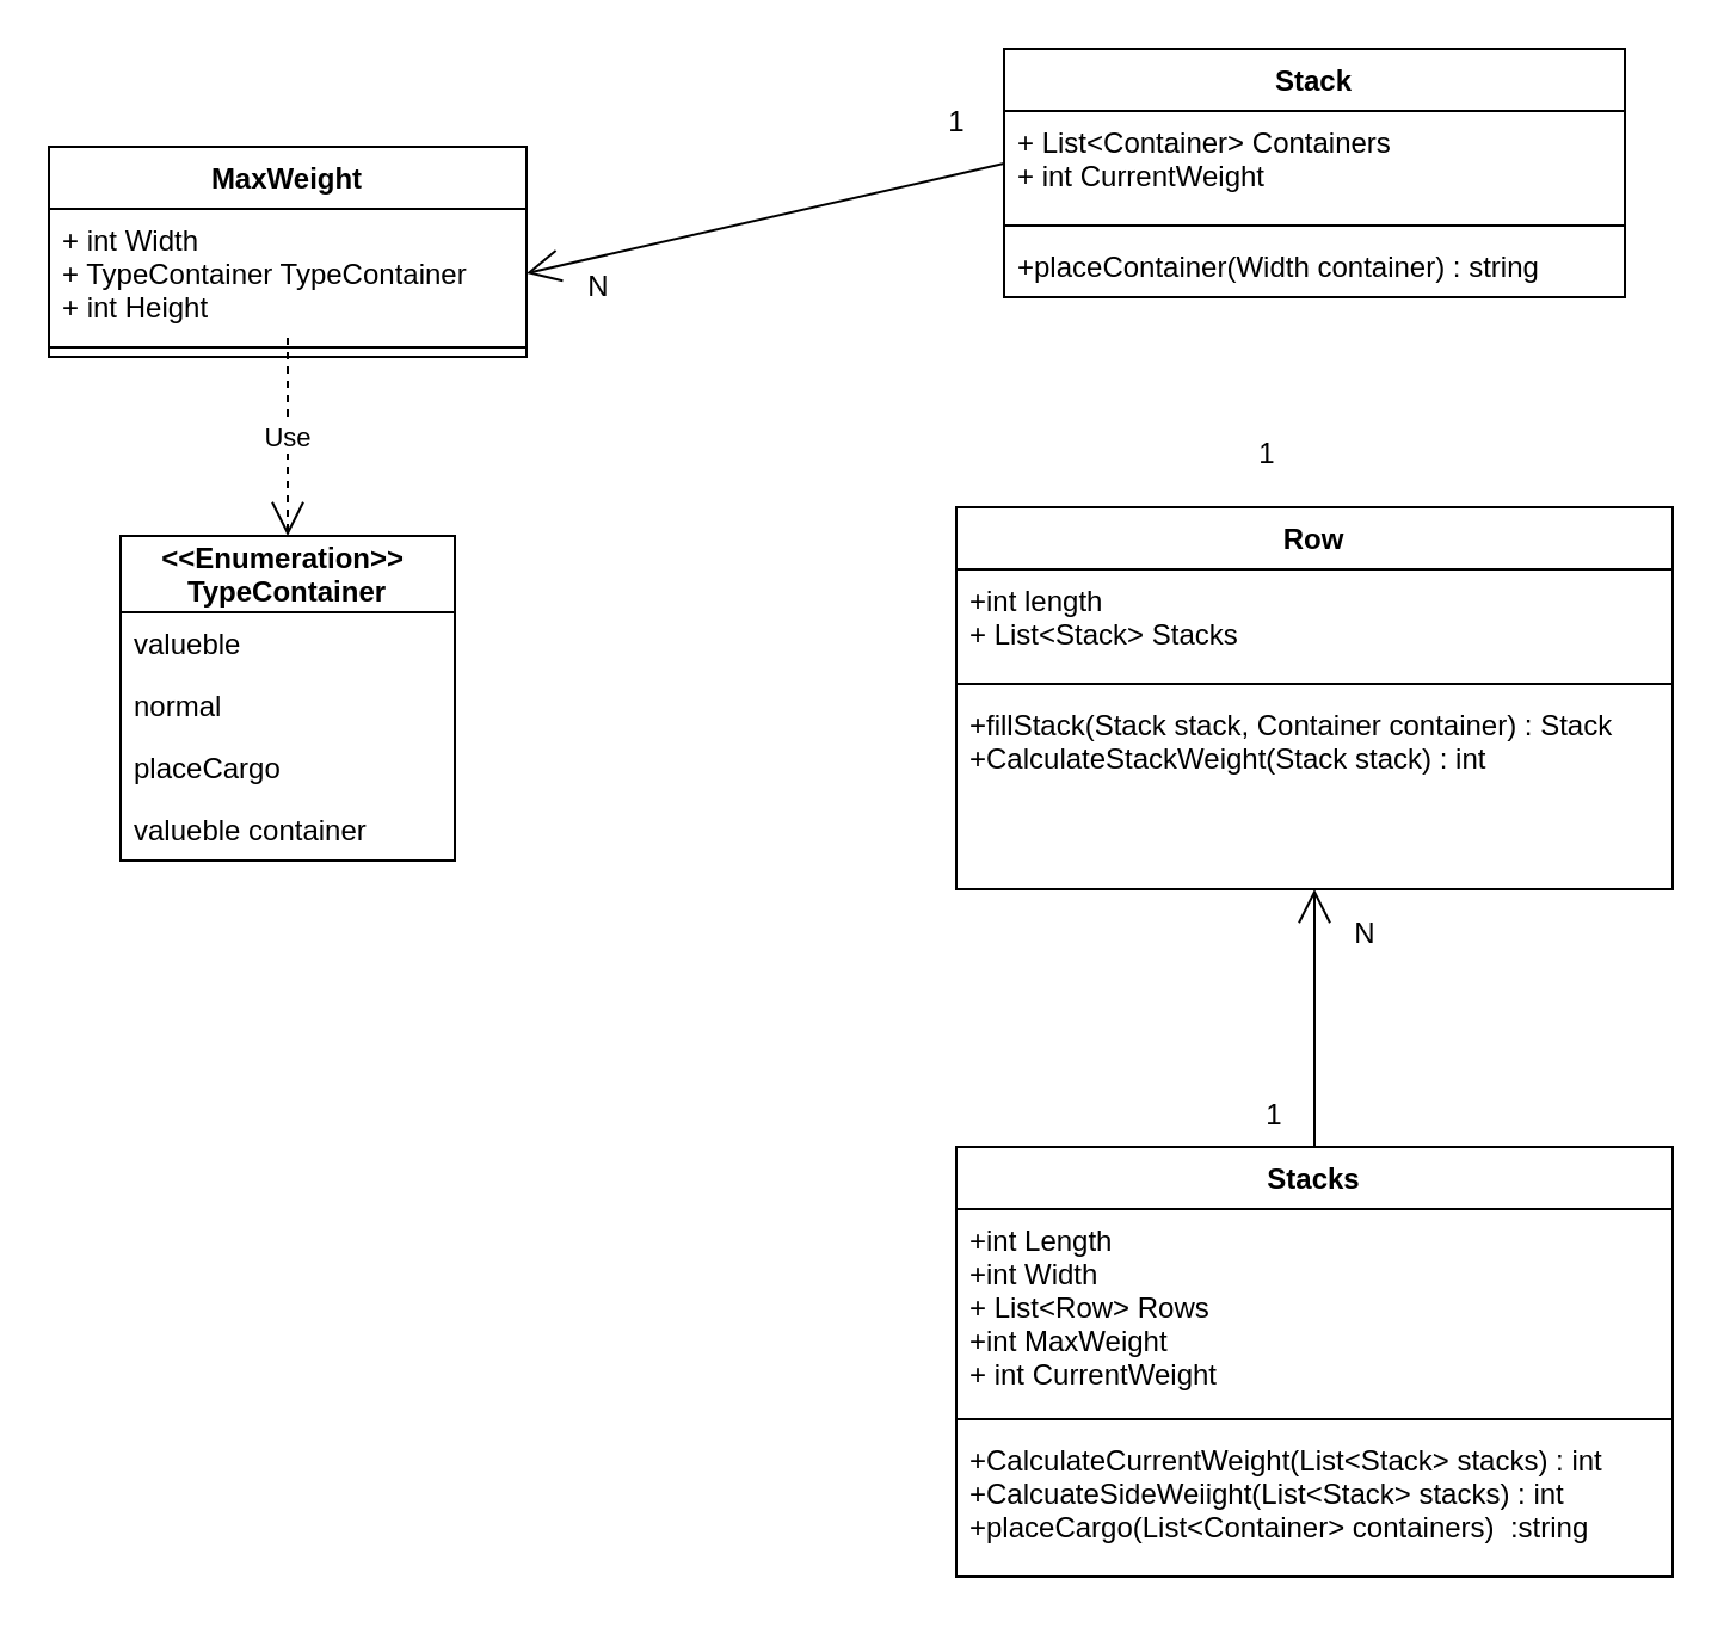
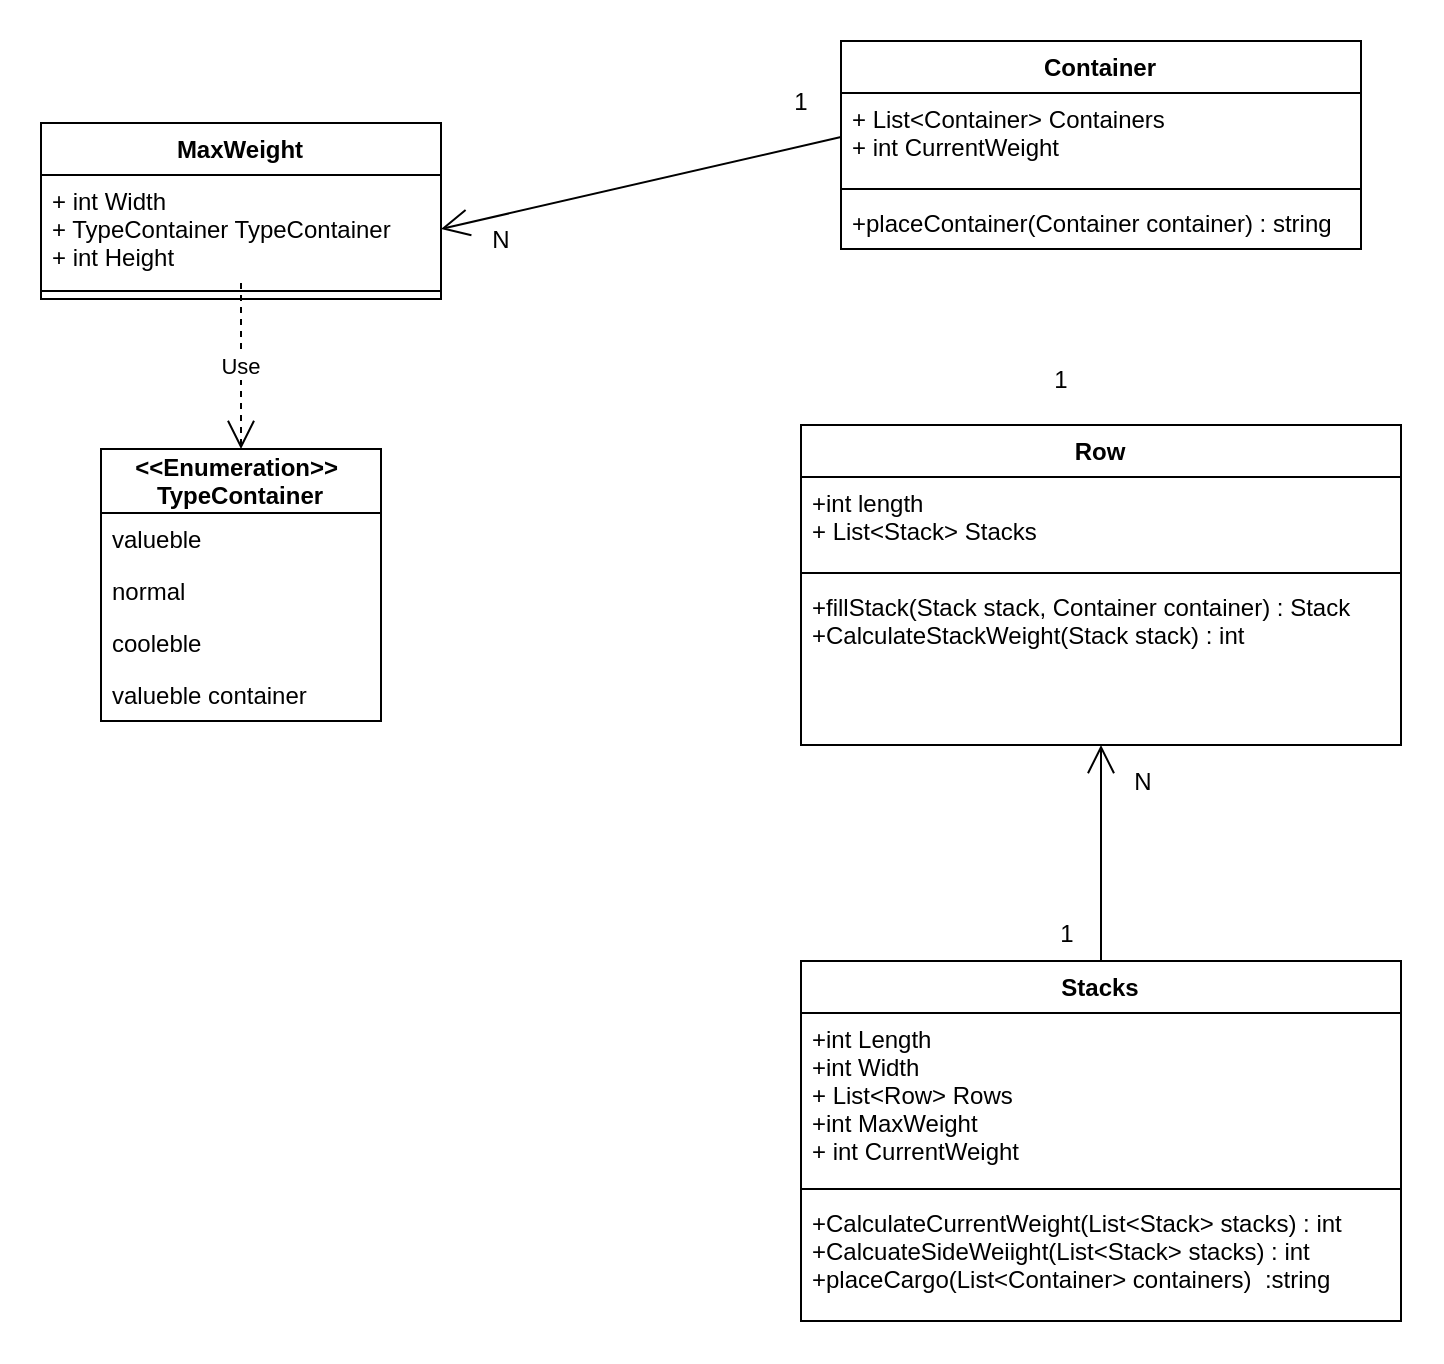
- <mxCell id="18" value="Stack" style="swimlane;fontStyle=1;align=center;verticalAlign=top;childLayout=stackLayout;horizontal=1;startSize=26;horizontalStack=0;resizeParent=1;resizeParentMax=0;resizeLast=0;collapsible=1;marginBottom=0;" parent="1" vertex="1"><mxGeometry x="420" y="20" width="260" height="104" as="geometry" /></mxCell>
+ <mxCell id="18" value="Container" style="swimlane;fontStyle=1;align=center;verticalAlign=top;childLayout=stackLayout;horizontal=1;startSize=26;horizontalStack=0;resizeParent=1;resizeParentMax=0;resizeLast=0;collapsible=1;marginBottom=0;" parent="1" vertex="1"><mxGeometry x="420" y="20" width="260" height="104" as="geometry" /></mxCell>
- <mxCell id="21" value="+placeContainer(Width container) : string" style="text;strokeColor=none;fillColor=none;align=left;verticalAlign=top;spacingLeft=4;spacingRight=4;overflow=hidden;rotatable=0;points=[[0,0.5],[1,0.5]];portConstraint=eastwest;" parent="18" vertex="1"><mxGeometry y="78" width="260" height="26" as="geometry" /></mxCell>
+ <mxCell id="21" value="+placeContainer(Container container) : string" style="text;strokeColor=none;fillColor=none;align=left;verticalAlign=top;spacingLeft=4;spacingRight=4;overflow=hidden;rotatable=0;points=[[0,0.5],[1,0.5]];portConstraint=eastwest;" parent="18" vertex="1"><mxGeometry y="78" width="260" height="26" as="geometry" /></mxCell>
- <mxCell id="12" value="placeCargo" style="text;strokeColor=none;fillColor=none;align=left;verticalAlign=top;spacingLeft=4;spacingRight=4;overflow=hidden;rotatable=0;points=[[0,0.5],[1,0.5]];portConstraint=eastwest;" parent="9" vertex="1"><mxGeometry y="84" width="140" height="26" as="geometry" /></mxCell>
+ <mxCell id="12" value="cooleble" style="text;strokeColor=none;fillColor=none;align=left;verticalAlign=top;spacingLeft=4;spacingRight=4;overflow=hidden;rotatable=0;points=[[0,0.5],[1,0.5]];portConstraint=eastwest;" parent="9" vertex="1"><mxGeometry y="84" width="140" height="26" as="geometry" /></mxCell>
